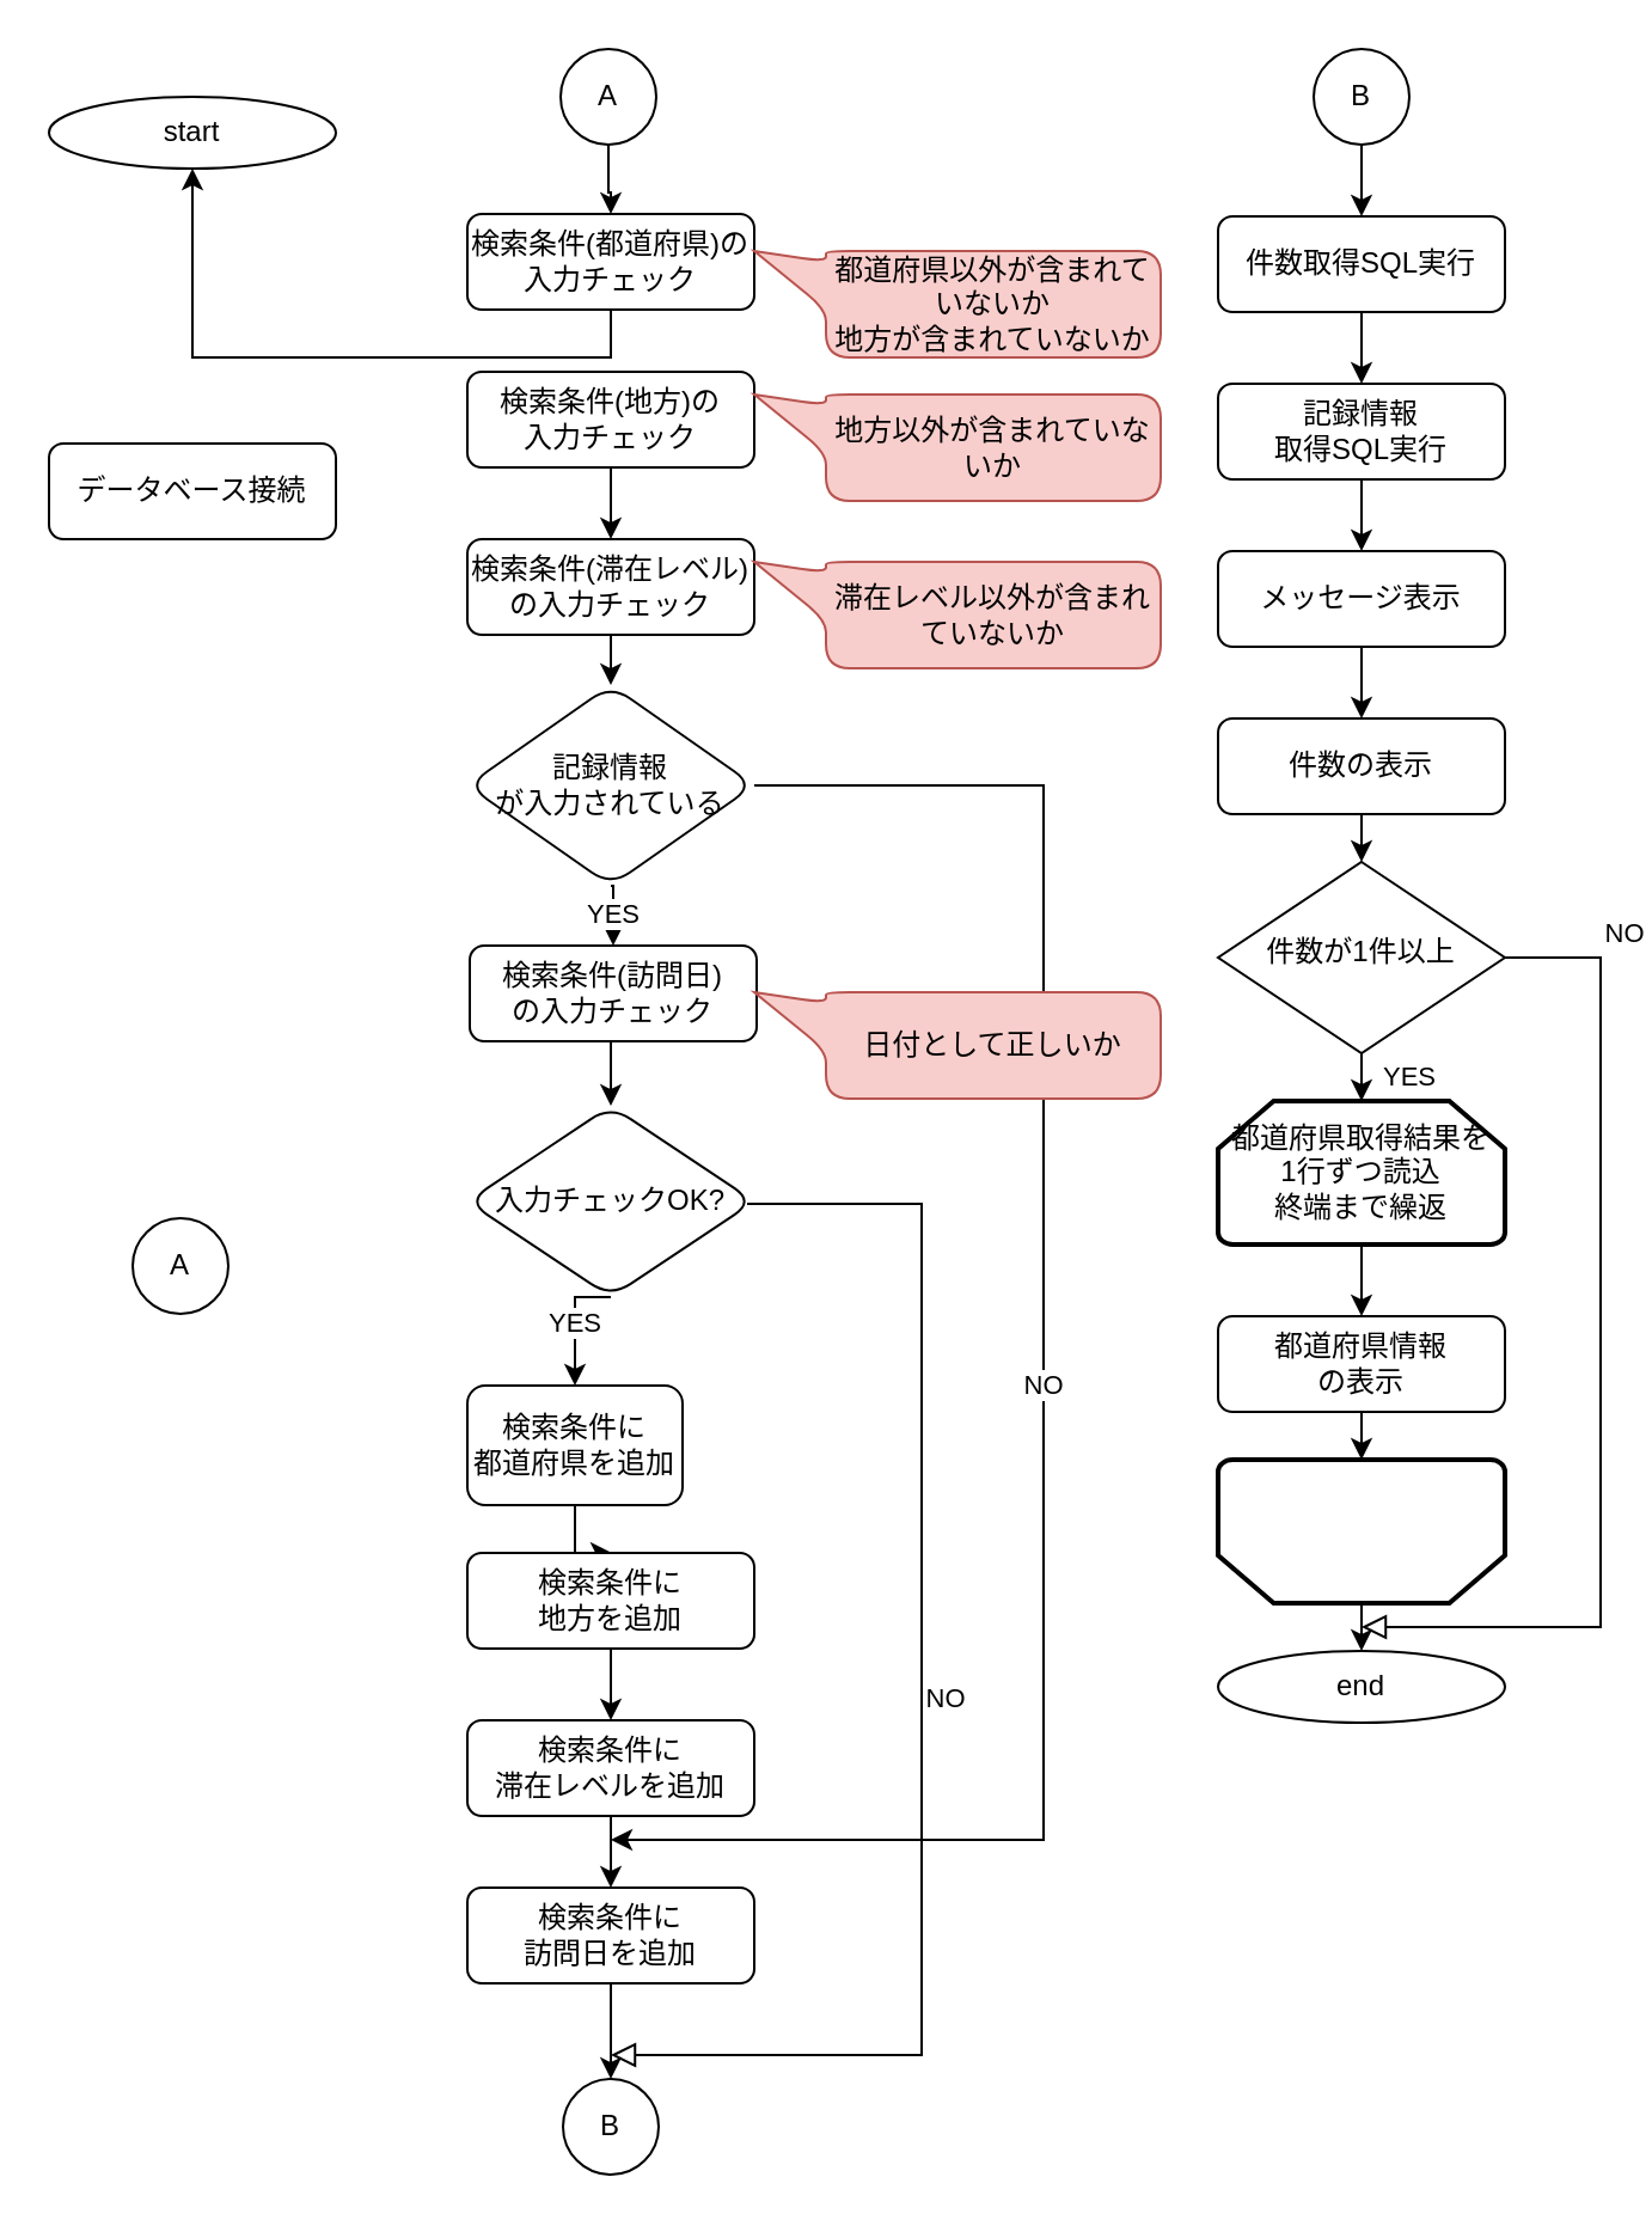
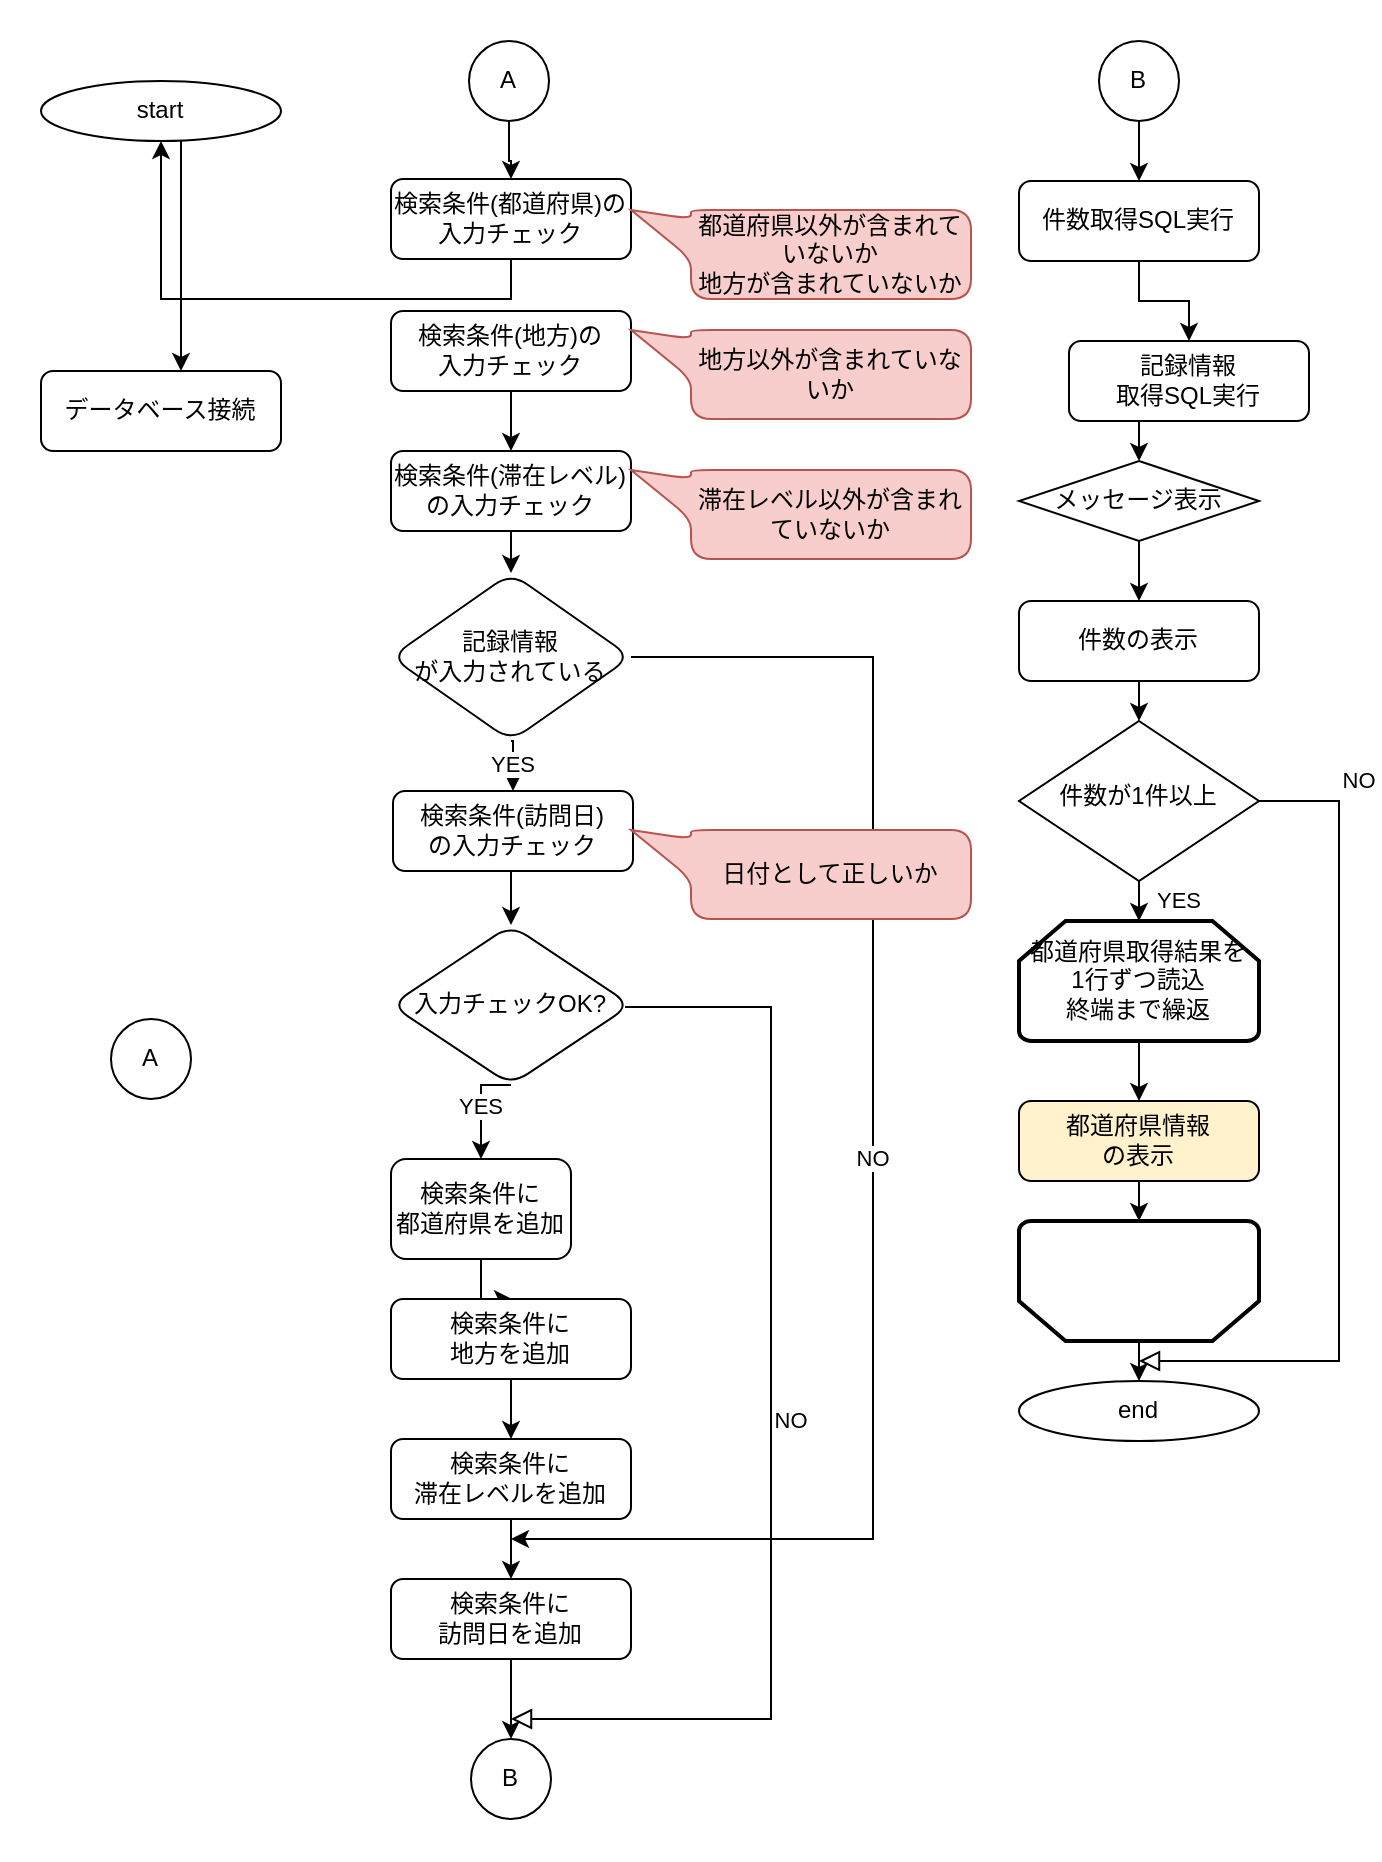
+ <mxCell id="6" value="" style="edgeStyle=orthogonalEdgeStyle;rounded=0;orthogonalLoop=1;jettySize=auto;html=1;" parent="1" source="7" target="2" edge="1"><mxGeometry relative="1" as="geometry"><Array as="points"><mxPoint x="90" y="90" /><mxPoint x="90" y="90" /></Array></mxGeometry></mxCell>
- <mxCell id="49" value="記録情報&lt;br&gt;取得SQL実行" style="rounded=1;whiteSpace=wrap;html=1;fontSize=12;glass=0;strokeWidth=1;shadow=0;" vertex="1" parent="1"><mxGeometry x="509" y="160" width="120" height="40" as="geometry" /></mxCell>
+ <mxCell id="49" value="記録情報&lt;br&gt;取得SQL実行" style="rounded=1;whiteSpace=wrap;html=1;fontSize=12;glass=0;strokeWidth=1;shadow=0;" vertex="1" parent="1"><mxGeometry x="534" y="170" width="120" height="40" as="geometry" /></mxCell>
- <mxCell id="39" value="メッセージ表示" style="rounded=1;whiteSpace=wrap;html=1;fontSize=12;glass=0;strokeWidth=1;shadow=0;" parent="1" vertex="1"><mxGeometry x="509" y="230" width="120" height="40" as="geometry" /></mxCell>
+ <mxCell id="39" value="メッセージ表示" style="rhombus;whiteSpace=wrap;html=1;fontSize=12;glass=0;strokeWidth=1;shadow=0;" parent="1" vertex="1"><mxGeometry x="509" y="230" width="120" height="40" as="geometry" /></mxCell>
- <mxCell id="15" value="都道府県情報&lt;br&gt;の表示" style="rounded=1;whiteSpace=wrap;html=1;fontSize=12;glass=0;strokeWidth=1;shadow=0;" parent="1" vertex="1"><mxGeometry x="509" y="550" width="120" height="40" as="geometry" /></mxCell>
+ <mxCell id="15" value="都道府県情報&lt;br&gt;の表示" style="rounded=1;whiteSpace=wrap;html=1;fontSize=12;glass=0;strokeWidth=1;shadow=0;fillColor=#fff2cc;" parent="1" vertex="1"><mxGeometry x="509" y="550" width="120" height="40" as="geometry" /></mxCell>
